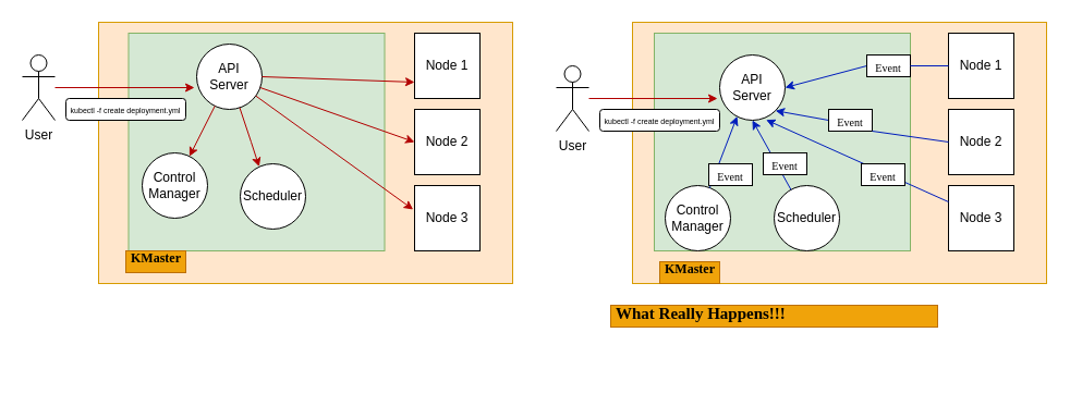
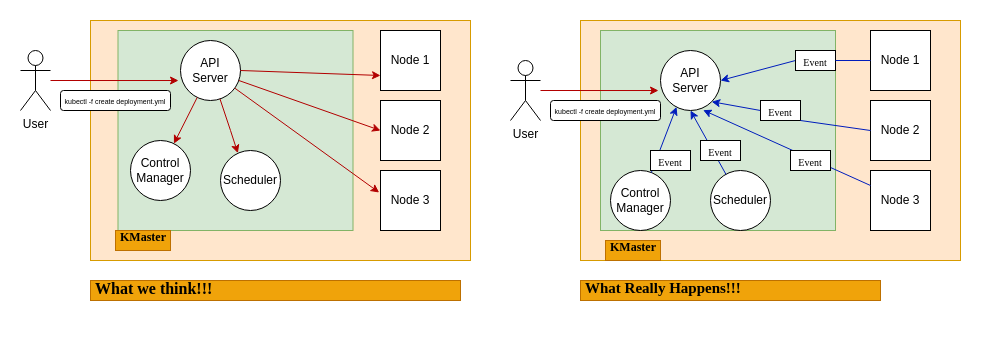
+ <mxCell id="19" value="&lt;h1&gt;&lt;font style=&quot;font-size: 16px;&quot;&gt;What we think!!!&lt;/font&gt;&lt;/h1&gt;" style="text;html=1;strokeColor=#BD7000;fillColor=#f0a30a;spacing=5;spacingTop=-20;whiteSpace=wrap;overflow=hidden;rounded=0;fontFamily=Times New Roman;fontSize=7;fontColor=#000000;" vertex="1" parent="1"><mxGeometry x="90" y="280" width="370" height="20" as="geometry" /></mxCell>
- <mxCell id="32" value="&lt;h1 style=&quot;&quot;&gt;&lt;font style=&quot;font-size: 15px;&quot;&gt;What Really Happens!!!&lt;/font&gt;&lt;/h1&gt;" style="text;html=1;strokeColor=#BD7000;fillColor=#f0a30a;spacing=5;spacingTop=-20;whiteSpace=wrap;overflow=hidden;rounded=0;fontFamily=Times New Roman;fontSize=7;fontColor=#000000;" vertex="1" parent="1"><mxGeometry x="560" y="280" width="300" height="20" as="geometry" /></mxCell>
+ <mxCell id="32" value="&lt;h1 style=&quot;&quot;&gt;&lt;font style=&quot;font-size: 15px;&quot;&gt;What Really Happens!!!&lt;/font&gt;&lt;/h1&gt;" style="text;html=1;strokeColor=#BD7000;fillColor=#f0a30a;spacing=5;spacingTop=-20;whiteSpace=wrap;overflow=hidden;rounded=0;fontFamily=Times New Roman;fontSize=7;fontColor=#000000;" vertex="1" parent="1"><mxGeometry x="580" y="280" width="300" height="20" as="geometry" /></mxCell>
